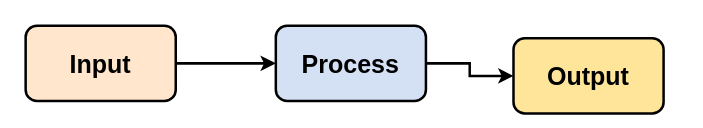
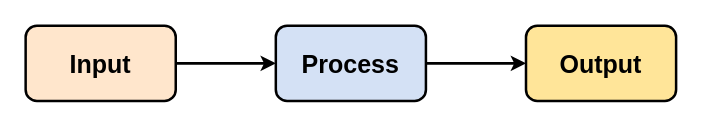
- <mxCell id="6" value="Output" style="rounded=1;whiteSpace=wrap;html=1;fontSize=20;fontStyle=1;strokeWidth=2;fillColor=#FFE599;" vertex="1" parent="1"><mxGeometry x="410" y="30" width="120" height="60" as="geometry" /></mxCell>
+ <mxCell id="6" value="Output" style="rounded=1;whiteSpace=wrap;html=1;fontSize=20;fontStyle=1;strokeWidth=2;fillColor=#FFE599;" vertex="1" parent="1"><mxGeometry x="420" y="20" width="120" height="60" as="geometry" /></mxCell>
